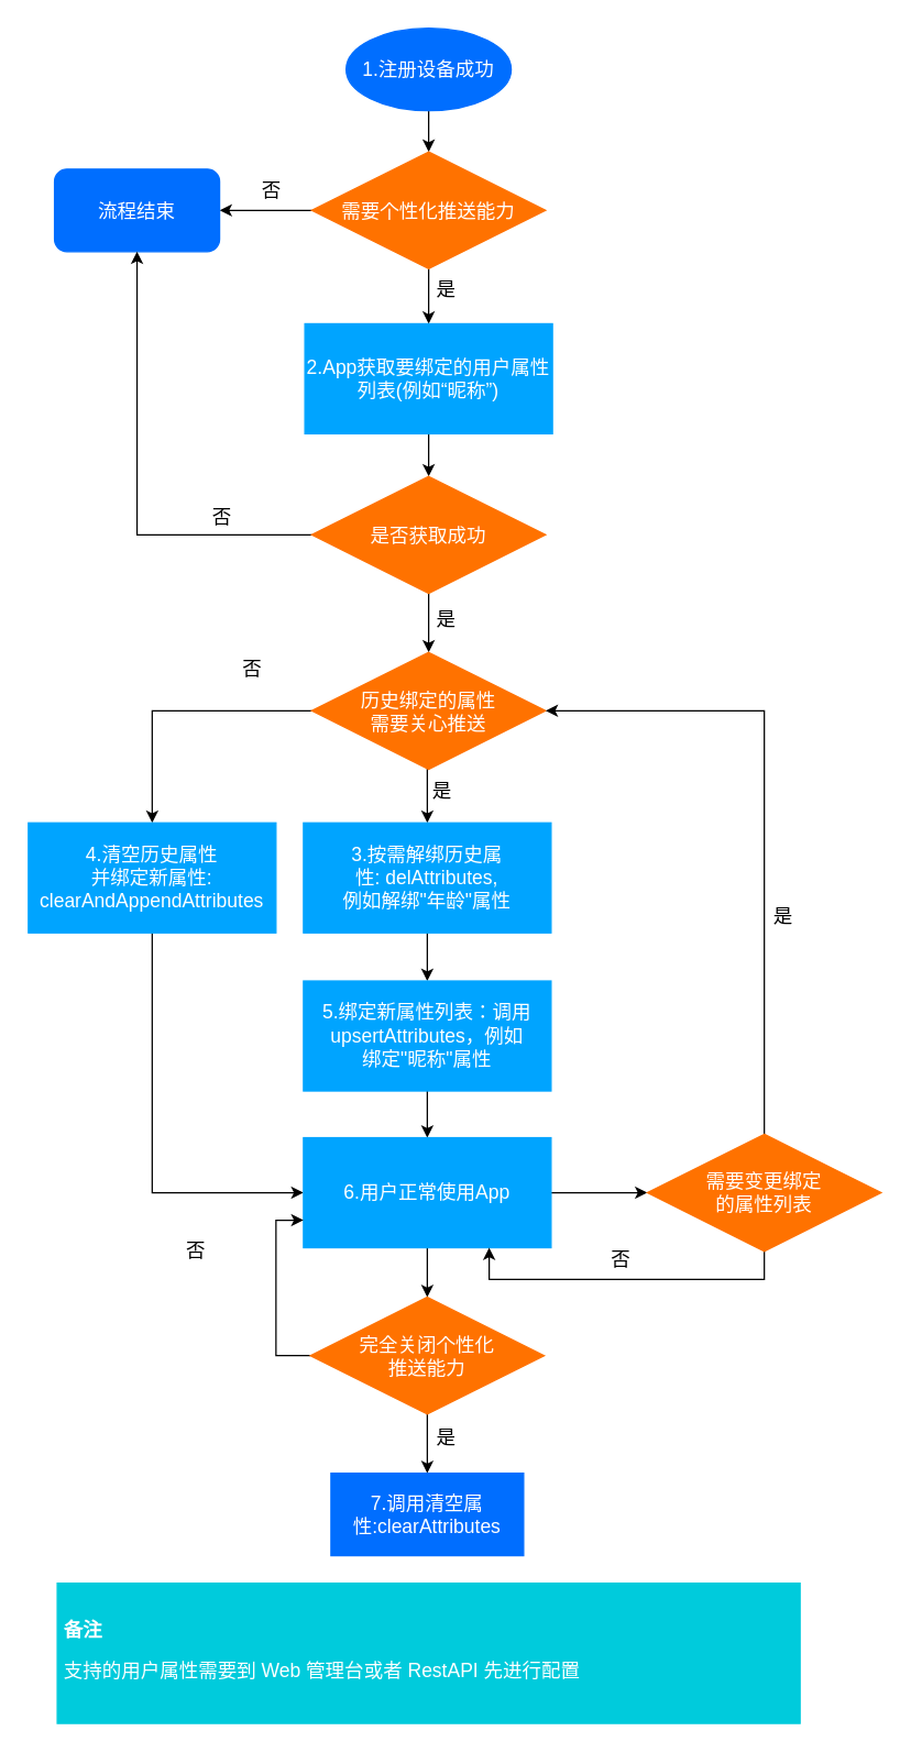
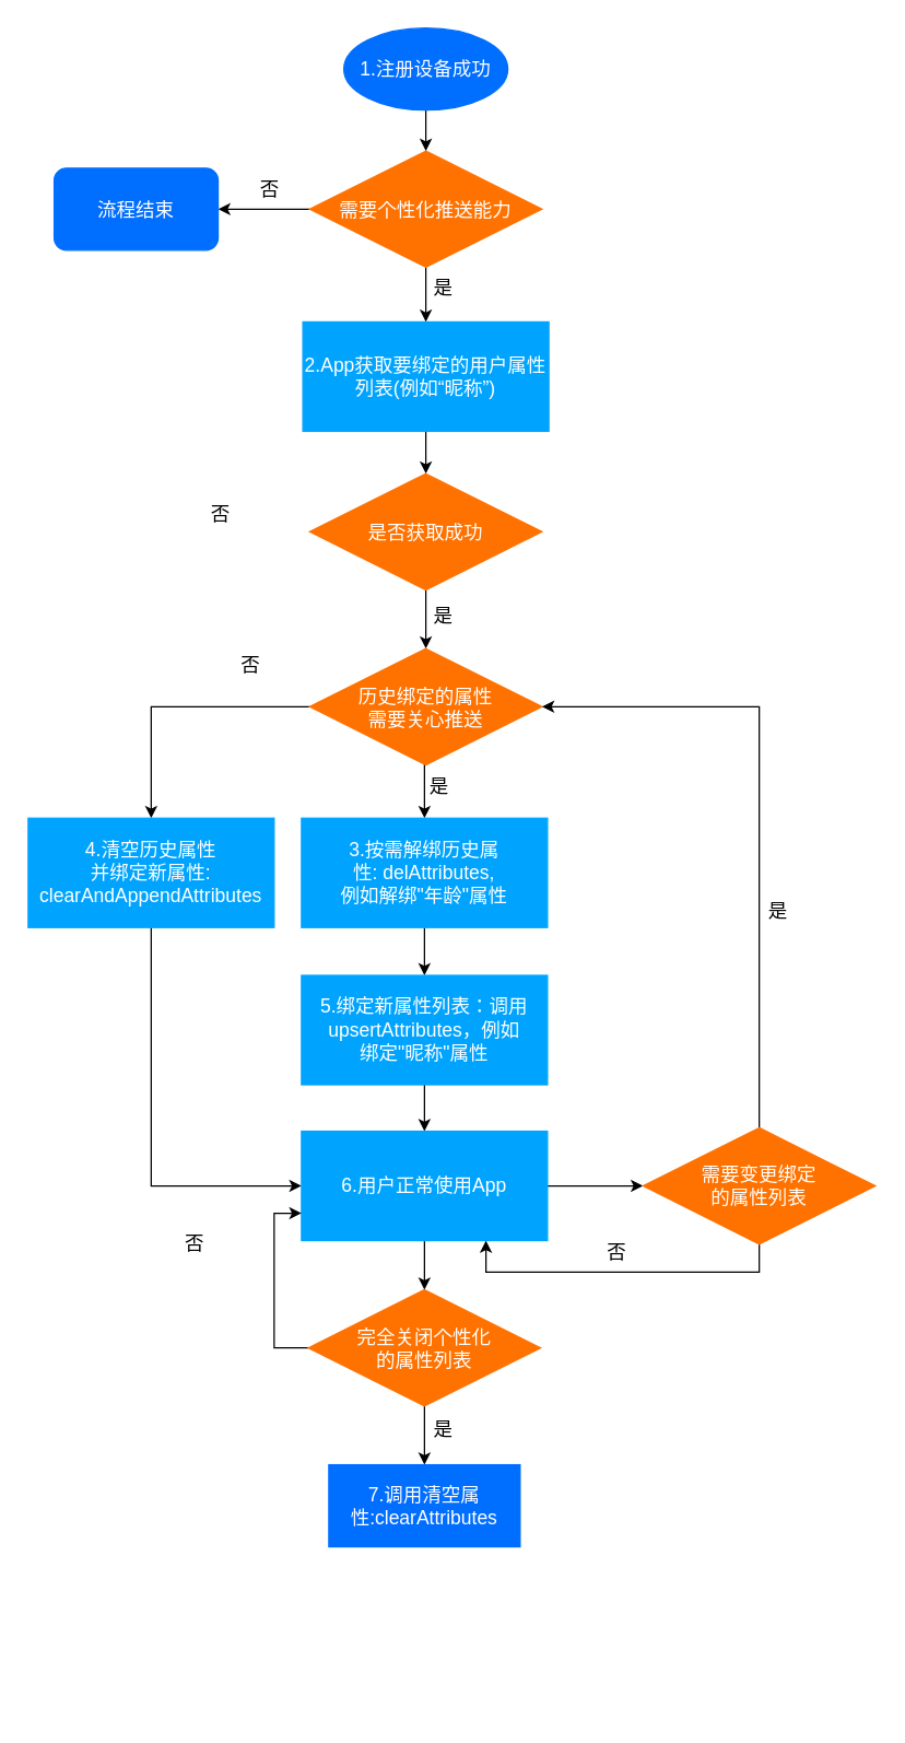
- <mxCell id="12" style="edgeStyle=orthogonalEdgeStyle;rounded=0;orthogonalLoop=1;jettySize=auto;html=1;exitX=0;exitY=0.5;exitDx=0;exitDy=0;entryX=0.5;entryY=1;entryDx=0;entryDy=0;fontSize=14;" parent="1" source="14" target="8" edge="1"><mxGeometry relative="1" as="geometry"><mxPoint x="169" y="330" as="targetPoint" /></mxGeometry></mxCell>
- <mxCell id="38" value="完全关闭个性化&lt;br&gt;推送能力" style="rhombus;whiteSpace=wrap;html=1;fillColor=#FF7200;strokeColor=#FF7200;fontColor=#FFFFFF;fontSize=14;" parent="1" vertex="1"><mxGeometry x="225" y="943" width="170" height="85" as="geometry" /></mxCell>
+ <mxCell id="38" value="完全关闭个性化&lt;br&gt;的属性列表" style="rhombus;whiteSpace=wrap;html=1;fillColor=#FF7200;strokeColor=#FF7200;fontColor=#FFFFFF;fontSize=14;" parent="1" vertex="1"><mxGeometry x="225" y="943" width="170" height="85" as="geometry" /></mxCell>
- <mxCell id="42" value="&lt;h1 style=&quot;font-size: 14px&quot;&gt;&lt;br&gt;&lt;/h1&gt;&lt;h1 style=&quot;font-size: 14px&quot;&gt;备注&lt;/h1&gt;&lt;p style=&quot;font-size: 14px&quot;&gt;&lt;span style=&quot;text-align: center; font-size: 14px;&quot;&gt;支持的用户属性需要到 Web 管理台或者 RestAPI 先进行配置&lt;/span&gt;&lt;br style=&quot;font-size: 14px&quot;&gt;&lt;/p&gt;" style="text;html=1;spacing=5;spacingTop=-20;whiteSpace=wrap;overflow=hidden;rounded=0;fontSize=14;fillColor=#00CBDC;strokeColor=#00CBDC;fontColor=#FFFFFF;" parent="1" vertex="1"><mxGeometry x="41" y="1151" width="540" height="102" as="geometry" /></mxCell>
